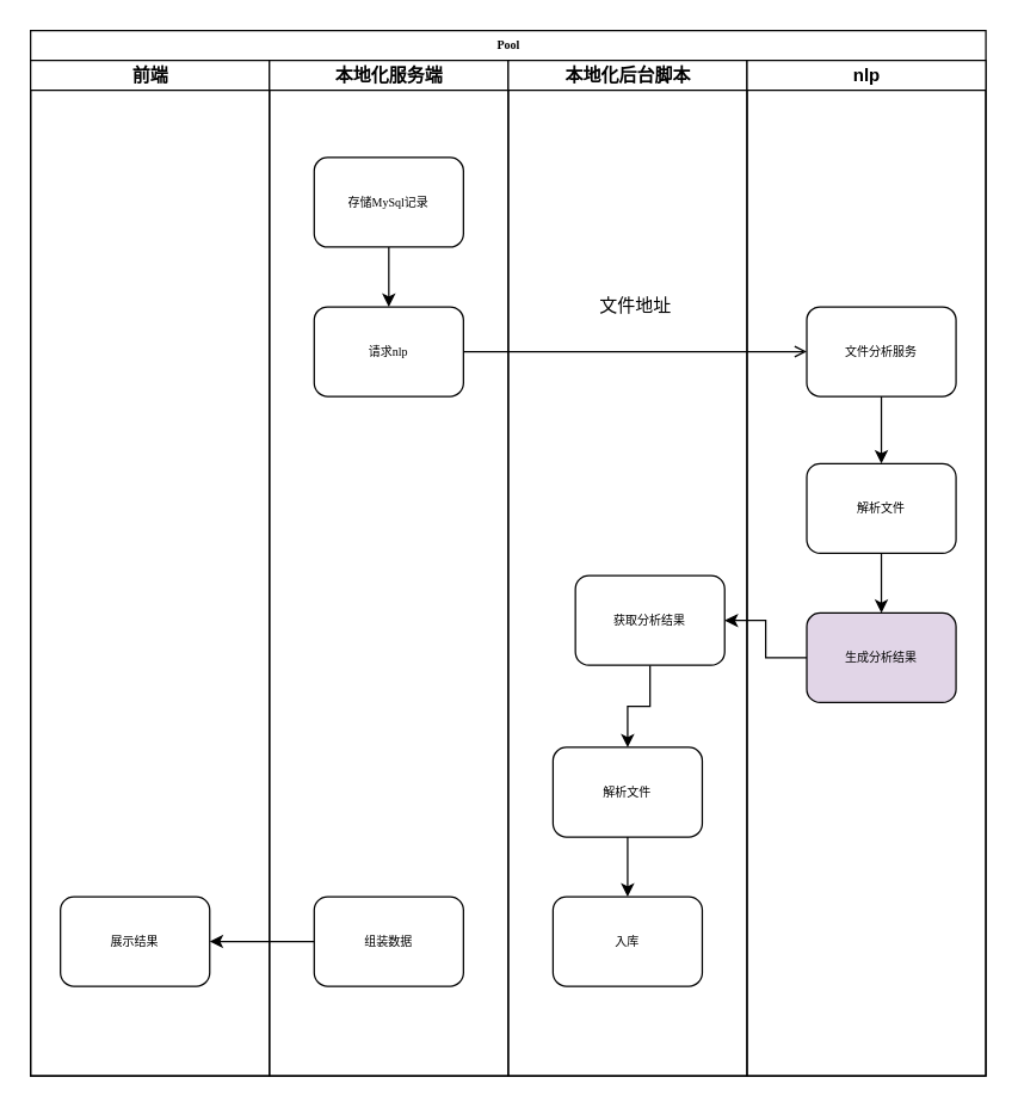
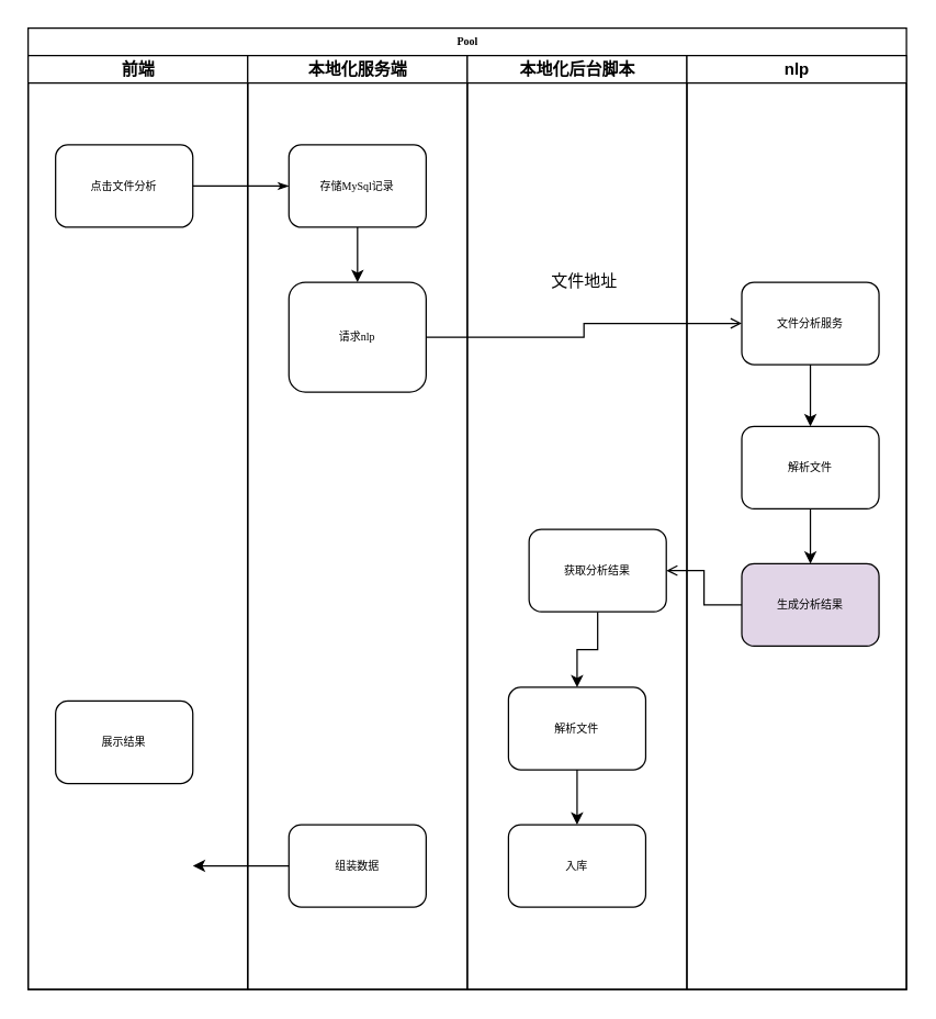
+ <mxCell id="4" value="点击文件分析" style="rounded=1;whiteSpace=wrap;html=1;shadow=0;labelBackgroundColor=none;strokeWidth=1;fontFamily=Verdana;fontSize=8;align=center;" parent="3" vertex="1"><mxGeometry x="20" y="65" width="100" height="60" as="geometry" /></mxCell>
+ <mxCell id="6" style="edgeStyle=orthogonalEdgeStyle;rounded=1;html=1;labelBackgroundColor=none;startArrow=none;startFill=0;startSize=5;endArrow=classicThin;endFill=1;endSize=5;jettySize=auto;orthogonalLoop=1;strokeWidth=1;fontFamily=Verdana;fontSize=8" parent="2" source="4" target="9" edge="1"><mxGeometry relative="1" as="geometry" /></mxCell>
- <mxCell id="10" value="请求nlp" style="rounded=1;whiteSpace=wrap;html=1;shadow=0;labelBackgroundColor=none;strokeWidth=1;fontFamily=Verdana;fontSize=8;align=center;" vertex="1" parent="7"><mxGeometry x="30" y="165" width="100" height="60" as="geometry" /></mxCell>
+ <mxCell id="10" value="请求nlp" style="rounded=1;whiteSpace=wrap;html=1;shadow=0;labelBackgroundColor=none;strokeWidth=1;fontFamily=Verdana;fontSize=8;align=center;" vertex="1" parent="7"><mxGeometry x="30" y="165" width="100" height="80" as="geometry" /></mxCell>
- <mxCell id="26" style="edgeStyle=orthogonalEdgeStyle;rounded=0;orthogonalLoop=1;jettySize=auto;html=1;entryX=1;entryY=0.5;entryDx=0;entryDy=0;" edge="1" parent="2" source="24" target="15"><mxGeometry relative="1" as="geometry" /></mxCell>
+ <mxCell id="26" style="edgeStyle=orthogonalEdgeStyle;rounded=0;orthogonalLoop=1;jettySize=auto;html=1;entryX=1;entryY=0.5;entryDx=0;entryDy=0;endArrow=open;" edge="1" parent="2" source="24" target="15"><mxGeometry relative="1" as="geometry" /></mxCell>
- <mxCell id="5" value="展示结果" style="rounded=1;whiteSpace=wrap;html=1;shadow=0;labelBackgroundColor=none;strokeWidth=1;fontFamily=Verdana;fontSize=8;align=center;" vertex="1" parent="3"><mxGeometry x="20" y="560" width="100" height="60" as="geometry" /></mxCell>
+ <mxCell id="5" value="展示结果" style="rounded=1;whiteSpace=wrap;html=1;shadow=0;labelBackgroundColor=none;strokeWidth=1;fontFamily=Verdana;fontSize=8;align=center;" vertex="1" parent="3"><mxGeometry x="20" y="470" width="100" height="60" as="geometry" /></mxCell>
